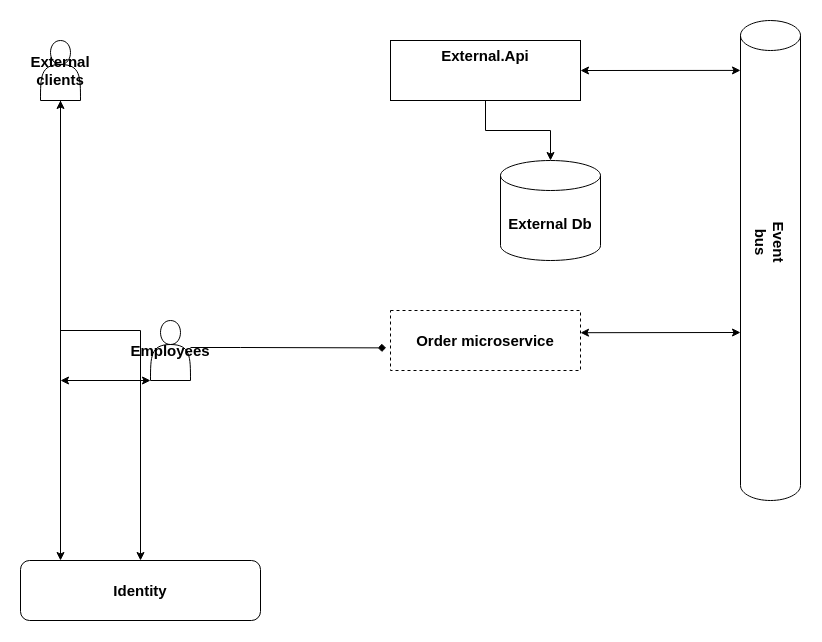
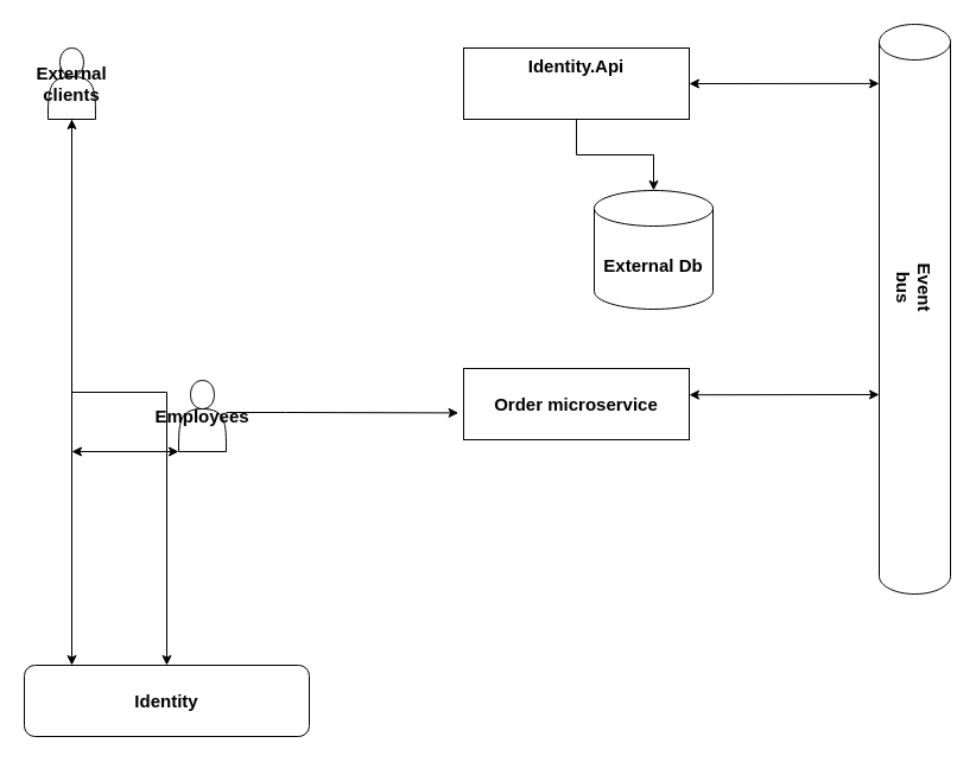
- <mxCell id="3" value="External.Api" style="whiteSpace=wrap;html=1;verticalAlign=top;fontSize=15;fontStyle=1" parent="1" vertex="1"><mxGeometry x="390" y="40" width="190" height="60" as="geometry" /></mxCell>
+ <mxCell id="3" value="Identity.Api" style="whiteSpace=wrap;html=1;verticalAlign=top;fontSize=15;fontStyle=1" parent="1" vertex="1"><mxGeometry x="390" y="40" width="190" height="60" as="geometry" /></mxCell>
- <mxCell id="12" value="Order microservice" style="rounded=0;whiteSpace=wrap;html=1;fontSize=15;fontStyle=1;dashed=1;" parent="1" vertex="1"><mxGeometry x="390" y="310" width="190" height="60" as="geometry" /></mxCell>
+ <mxCell id="12" value="Order microservice" style="rounded=0;whiteSpace=wrap;html=1;fontSize=15;fontStyle=1" parent="1" vertex="1"><mxGeometry x="390" y="310" width="190" height="60" as="geometry" /></mxCell>
- <mxCell id="14" style="edgeStyle=orthogonalEdgeStyle;rounded=0;orthogonalLoop=1;jettySize=auto;html=1;entryX=-0.023;entryY=0.623;entryDx=0;entryDy=0;entryPerimeter=0;endArrow=diamond;" edge="1" parent="1" source="15" target="12"><mxGeometry relative="1" as="geometry"><Array as="points"><mxPoint x="240" y="347" /><mxPoint x="240" y="347" /></Array></mxGeometry></mxCell>
+ <mxCell id="14" style="edgeStyle=orthogonalEdgeStyle;rounded=0;orthogonalLoop=1;jettySize=auto;html=1;entryX=-0.023;entryY=0.623;entryDx=0;entryDy=0;entryPerimeter=0;" edge="1" parent="1" source="15" target="12"><mxGeometry relative="1" as="geometry"><Array as="points"><mxPoint x="240" y="347" /><mxPoint x="240" y="347" /></Array></mxGeometry></mxCell>
